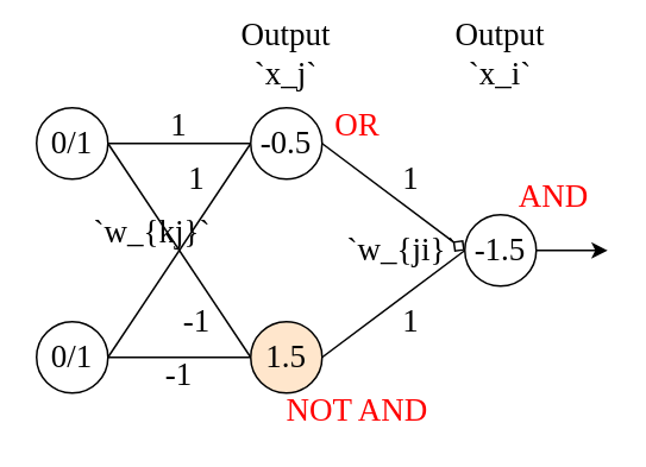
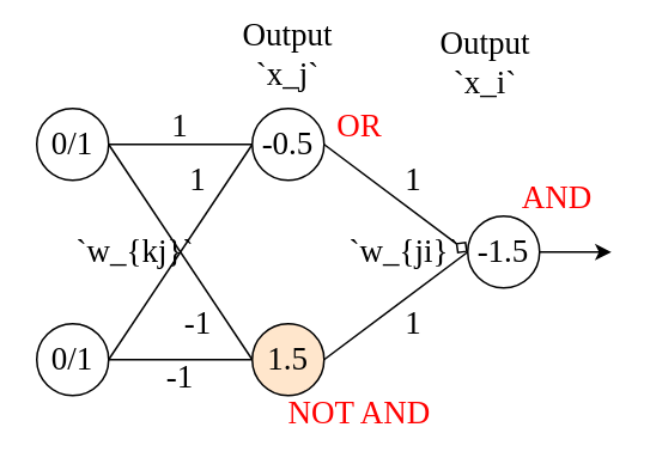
- <mxCell id="21" value="Output `x_i`" style="text;html=1;strokeColor=none;fillColor=none;align=center;verticalAlign=middle;whiteSpace=wrap;rounded=0;fontFamily=Caribli;fontSize=18;" vertex="1" parent="1"><mxGeometry x="240" y="20" width="80" height="20" as="geometry" /></mxCell>
+ <mxCell id="21" value="Output `x_i`" style="text;html=1;strokeColor=none;fillColor=none;align=center;verticalAlign=middle;whiteSpace=wrap;rounded=0;fontFamily=Caribli;fontSize=18;" vertex="1" parent="1"><mxGeometry x="230" y="25" width="80" height="20" as="geometry" /></mxCell>
- <mxCell id="25" value="`w_{kj}`" style="text;html=1;strokeColor=none;fillColor=none;align=center;verticalAlign=middle;whiteSpace=wrap;rounded=0;fontFamily=Caribli;fontSize=18;" vertex="1" parent="1"><mxGeometry x="40" y="120" width="90" height="20" as="geometry" /></mxCell>
+ <mxCell id="25" value="`w_{kj}`" style="text;html=1;strokeColor=none;fillColor=none;align=center;verticalAlign=middle;whiteSpace=wrap;rounded=0;fontFamily=Caribli;fontSize=18;" vertex="1" parent="1"><mxGeometry x="30" y="130" width="90" height="20" as="geometry" /></mxCell>
